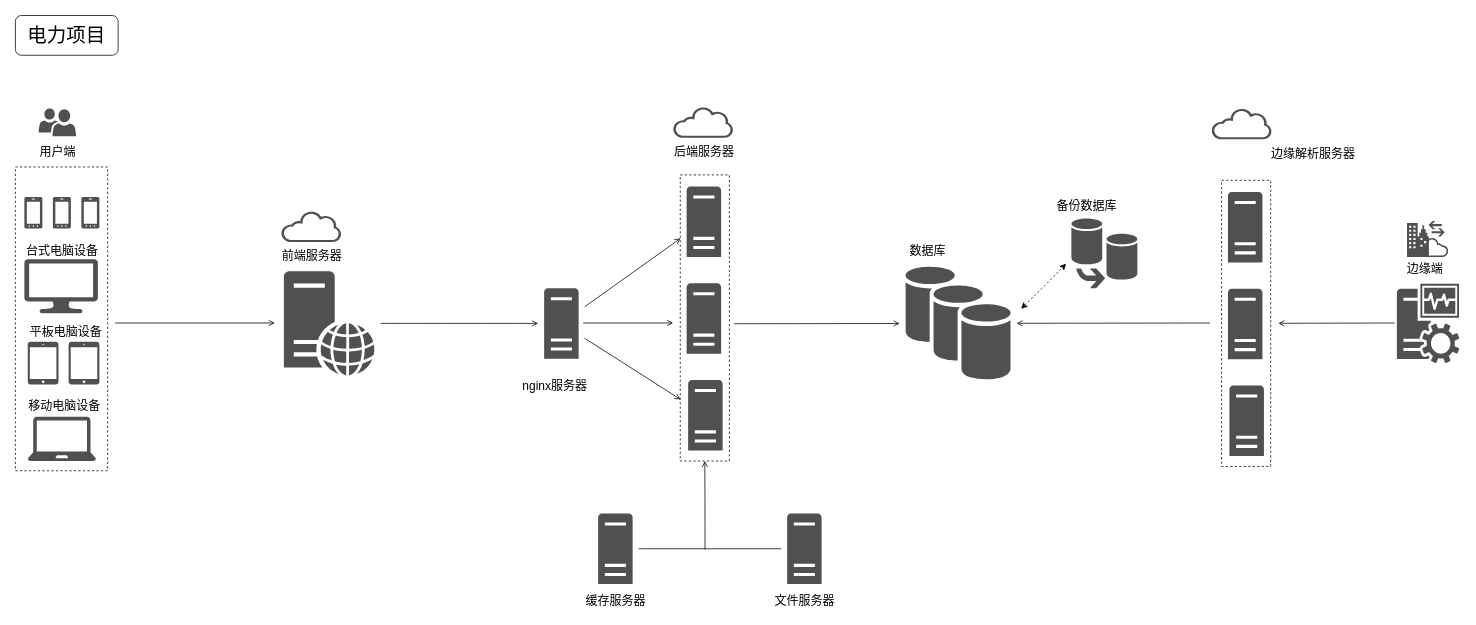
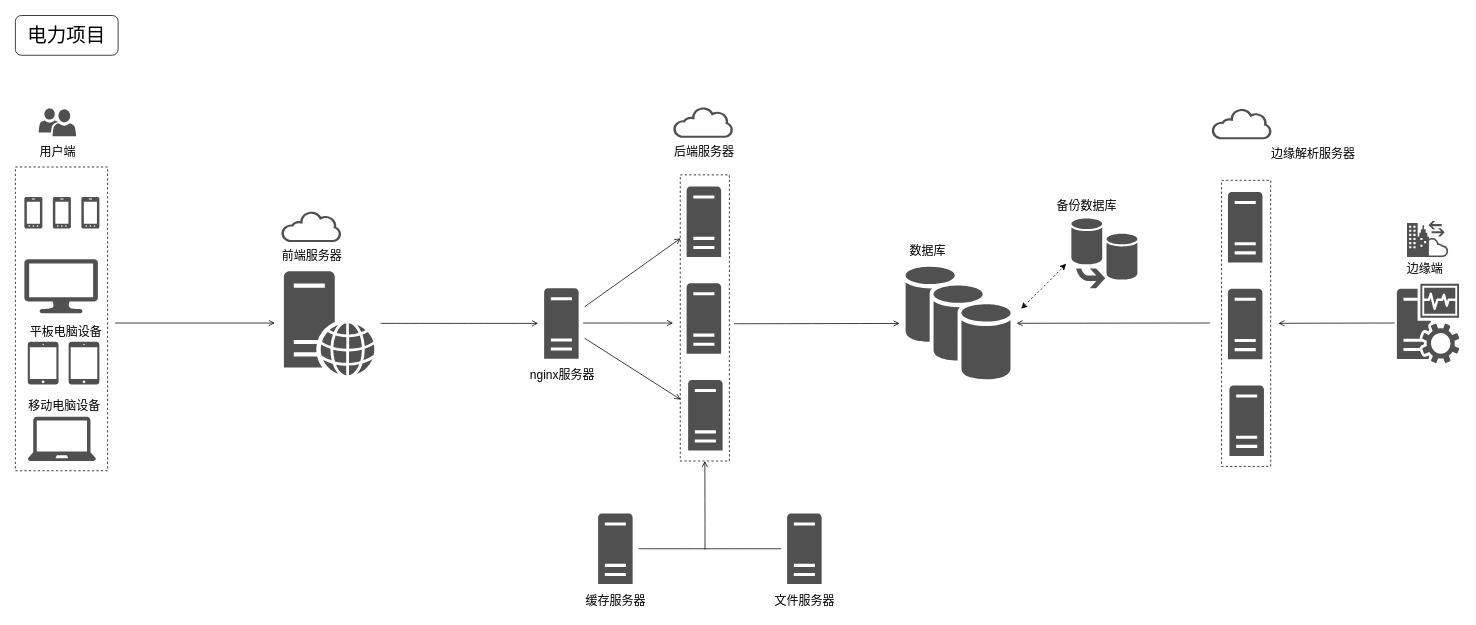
- <mxCell id="13" value="台式电脑设备" style="text;html=1;align=center;verticalAlign=middle;resizable=0;points=[];autosize=1;strokeColor=none;fillColor=none;hachureGap=4;fontSize=16;" parent="1" vertex="1"><mxGeometry x="29" y="322" width="106" height="23" as="geometry" /></mxCell>
- <mxCell id="24" value="nginx服务器" style="text;html=1;align=center;verticalAlign=middle;resizable=0;points=[];autosize=1;strokeColor=none;fillColor=none;hachureGap=4;fontSize=16;" parent="1" vertex="1"><mxGeometry x="691" y="502" width="96" height="23" as="geometry" /></mxCell>
+ <mxCell id="24" value="nginx服务器" style="text;html=1;align=center;verticalAlign=middle;resizable=0;points=[];autosize=1;strokeColor=none;fillColor=none;hachureGap=4;fontSize=16;" parent="1" vertex="1"><mxGeometry x="701" y="487" width="96" height="23" as="geometry" /></mxCell>
